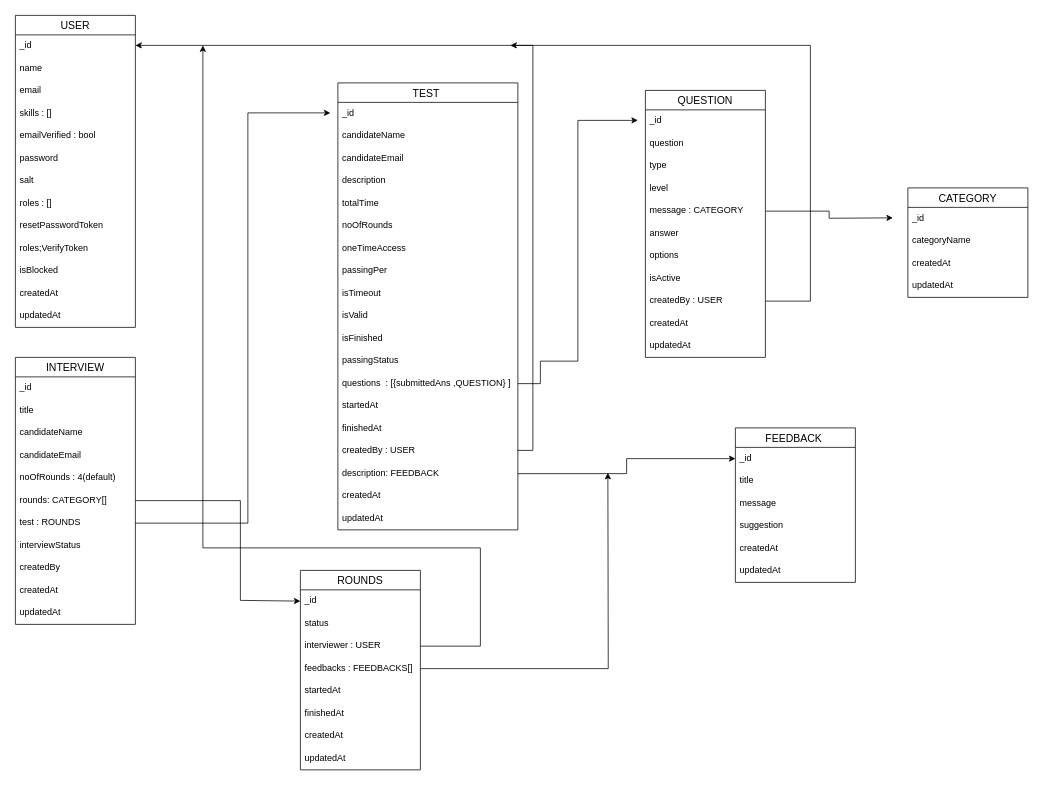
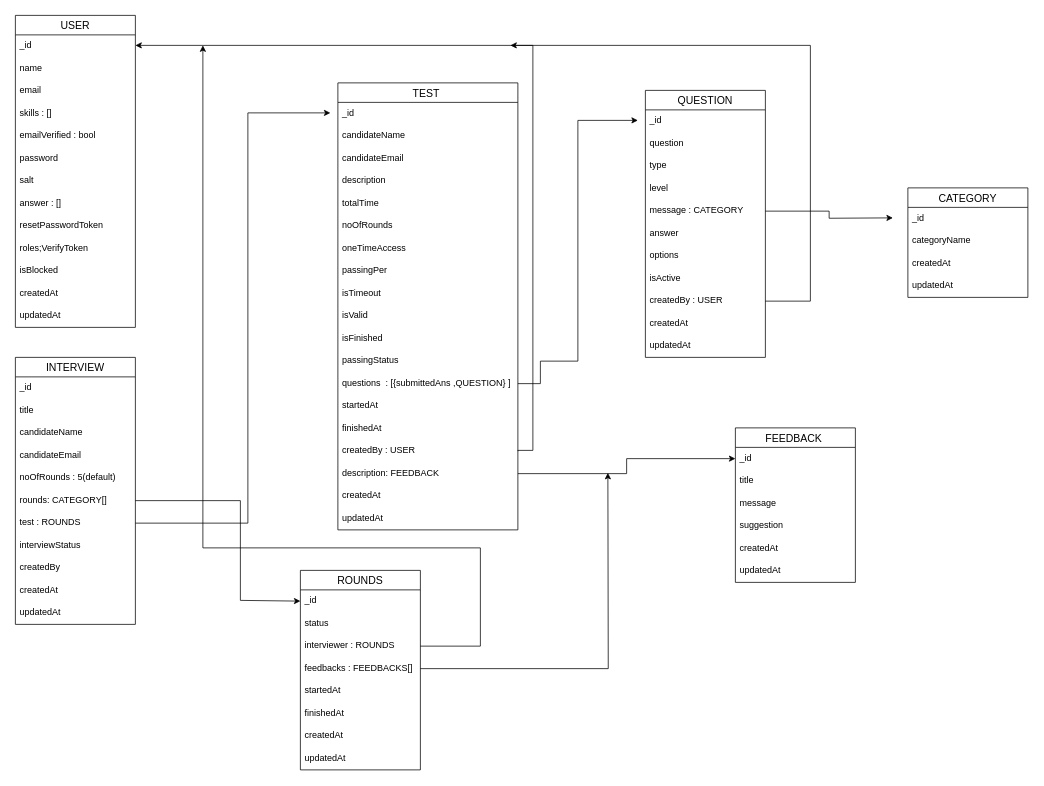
- <mxCell id="10" value="roles : []" style="text;strokeColor=none;fillColor=none;spacingLeft=4;spacingRight=4;overflow=hidden;rotatable=0;points=[[0,0.5],[1,0.5]];portConstraint=eastwest;fontSize=12;" vertex="1" parent="2"><mxGeometry y="236" width="160" height="30" as="geometry" /></mxCell>
+ <mxCell id="10" value="answer : []" style="text;strokeColor=none;fillColor=none;spacingLeft=4;spacingRight=4;overflow=hidden;rotatable=0;points=[[0,0.5],[1,0.5]];portConstraint=eastwest;fontSize=12;" vertex="1" parent="2"><mxGeometry y="236" width="160" height="30" as="geometry" /></mxCell>
- <mxCell id="65" value="noOfRounds : 4(default)" style="text;strokeColor=none;fillColor=none;spacingLeft=4;spacingRight=4;overflow=hidden;rotatable=0;points=[[0,0.5],[1,0.5]];portConstraint=eastwest;fontSize=12;" vertex="1" parent="60"><mxGeometry y="146" width="160" height="30" as="geometry" /></mxCell>
+ <mxCell id="65" value="noOfRounds : 5(default)" style="text;strokeColor=none;fillColor=none;spacingLeft=4;spacingRight=4;overflow=hidden;rotatable=0;points=[[0,0.5],[1,0.5]];portConstraint=eastwest;fontSize=12;" vertex="1" parent="60"><mxGeometry y="146" width="160" height="30" as="geometry" /></mxCell>
- <mxCell id="81" value="interviewer : USER" style="text;strokeColor=none;fillColor=none;spacingLeft=4;spacingRight=4;overflow=hidden;rotatable=0;points=[[0,0.5],[1,0.5]];portConstraint=eastwest;fontSize=12;" vertex="1" parent="78"><mxGeometry y="86" width="160" height="30" as="geometry" /></mxCell>
+ <mxCell id="81" value="interviewer : ROUNDS" style="text;strokeColor=none;fillColor=none;spacingLeft=4;spacingRight=4;overflow=hidden;rotatable=0;points=[[0,0.5],[1,0.5]];portConstraint=eastwest;fontSize=12;" vertex="1" parent="78"><mxGeometry y="86" width="160" height="30" as="geometry" /></mxCell>
